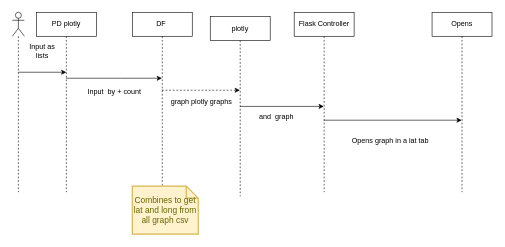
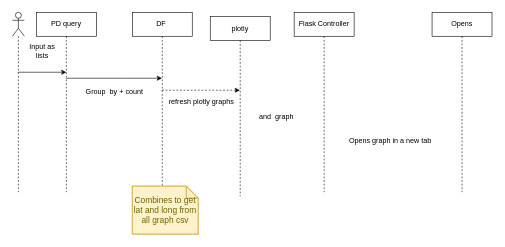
- <mxCell id="6" value="PD plotly" style="shape=umlLifeline;perimeter=lifelinePerimeter;whiteSpace=wrap;html=1;container=1;dropTarget=0;collapsible=0;recursiveResize=0;outlineConnect=0;portConstraint=eastwest;newEdgeStyle={&quot;edgeStyle&quot;:&quot;elbowEdgeStyle&quot;,&quot;elbow&quot;:&quot;vertical&quot;,&quot;curved&quot;:0,&quot;rounded&quot;:0};" parent="1" vertex="1"><mxGeometry x="60" y="20" width="100" height="300" as="geometry" /></mxCell>
+ <mxCell id="6" value="PD query" style="shape=umlLifeline;perimeter=lifelinePerimeter;whiteSpace=wrap;html=1;container=1;dropTarget=0;collapsible=0;recursiveResize=0;outlineConnect=0;portConstraint=eastwest;newEdgeStyle={&quot;edgeStyle&quot;:&quot;elbowEdgeStyle&quot;,&quot;elbow&quot;:&quot;vertical&quot;,&quot;curved&quot;:0,&quot;rounded&quot;:0};" parent="1" vertex="1"><mxGeometry x="60" y="20" width="100" height="300" as="geometry" /></mxCell>
- <mxCell id="9" value="Input&amp;nbsp; by + count" style="text;html=1;align=center;verticalAlign=middle;resizable=0;points=[];autosize=1;strokeColor=none;fillColor=none;" parent="1" vertex="1"><mxGeometry x="130" y="138" width="120" height="30" as="geometry" /></mxCell>
+ <mxCell id="9" value="Group&amp;nbsp; by + count" style="text;html=1;align=center;verticalAlign=middle;resizable=0;points=[];autosize=1;strokeColor=none;fillColor=none;" parent="1" vertex="1"><mxGeometry x="130" y="138" width="120" height="30" as="geometry" /></mxCell>
- <mxCell id="15" value="graph plotly graphs" style="text;html=1;align=center;verticalAlign=middle;resizable=0;points=[];autosize=1;strokeColor=none;fillColor=none;" parent="1" vertex="1"><mxGeometry x="270" y="155" width="130" height="30" as="geometry" /></mxCell>
+ <mxCell id="15" value="refresh plotly graphs" style="text;html=1;align=center;verticalAlign=middle;resizable=0;points=[];autosize=1;strokeColor=none;fillColor=none;" parent="1" vertex="1"><mxGeometry x="270" y="155" width="130" height="30" as="geometry" /></mxCell>
- <mxCell id="10" style="edgeStyle=elbowEdgeStyle;rounded=0;orthogonalLoop=1;jettySize=auto;html=1;elbow=vertical;curved=0;" parent="1" source="11" target="13" edge="1"><mxGeometry relative="1" as="geometry"><mxPoint x="509.5" y="170" as="targetPoint" /><Array as="points"><mxPoint x="450" y="160" /><mxPoint x="500" y="130" /></Array></mxGeometry></mxCell>
- <mxCell id="12" style="edgeStyle=elbowEdgeStyle;rounded=0;orthogonalLoop=1;jettySize=auto;html=1;elbow=vertical;curved=0;" parent="1" source="13" target="14" edge="1"><mxGeometry relative="1" as="geometry"><Array as="points"><mxPoint x="700" y="200" /></Array></mxGeometry></mxCell>
- <mxCell id="17" value="Opens graph in a lat tab" style="text;html=1;align=center;verticalAlign=middle;resizable=0;points=[];autosize=1;strokeColor=none;fillColor=none;" parent="1" vertex="1"><mxGeometry x="570" y="220" width="160" height="30" as="geometry" /></mxCell>
+ <mxCell id="17" value="Opens graph in a new tab" style="text;html=1;align=center;verticalAlign=middle;resizable=0;points=[];autosize=1;strokeColor=none;fillColor=none;" parent="1" vertex="1"><mxGeometry x="570" y="220" width="160" height="30" as="geometry" /></mxCell>
